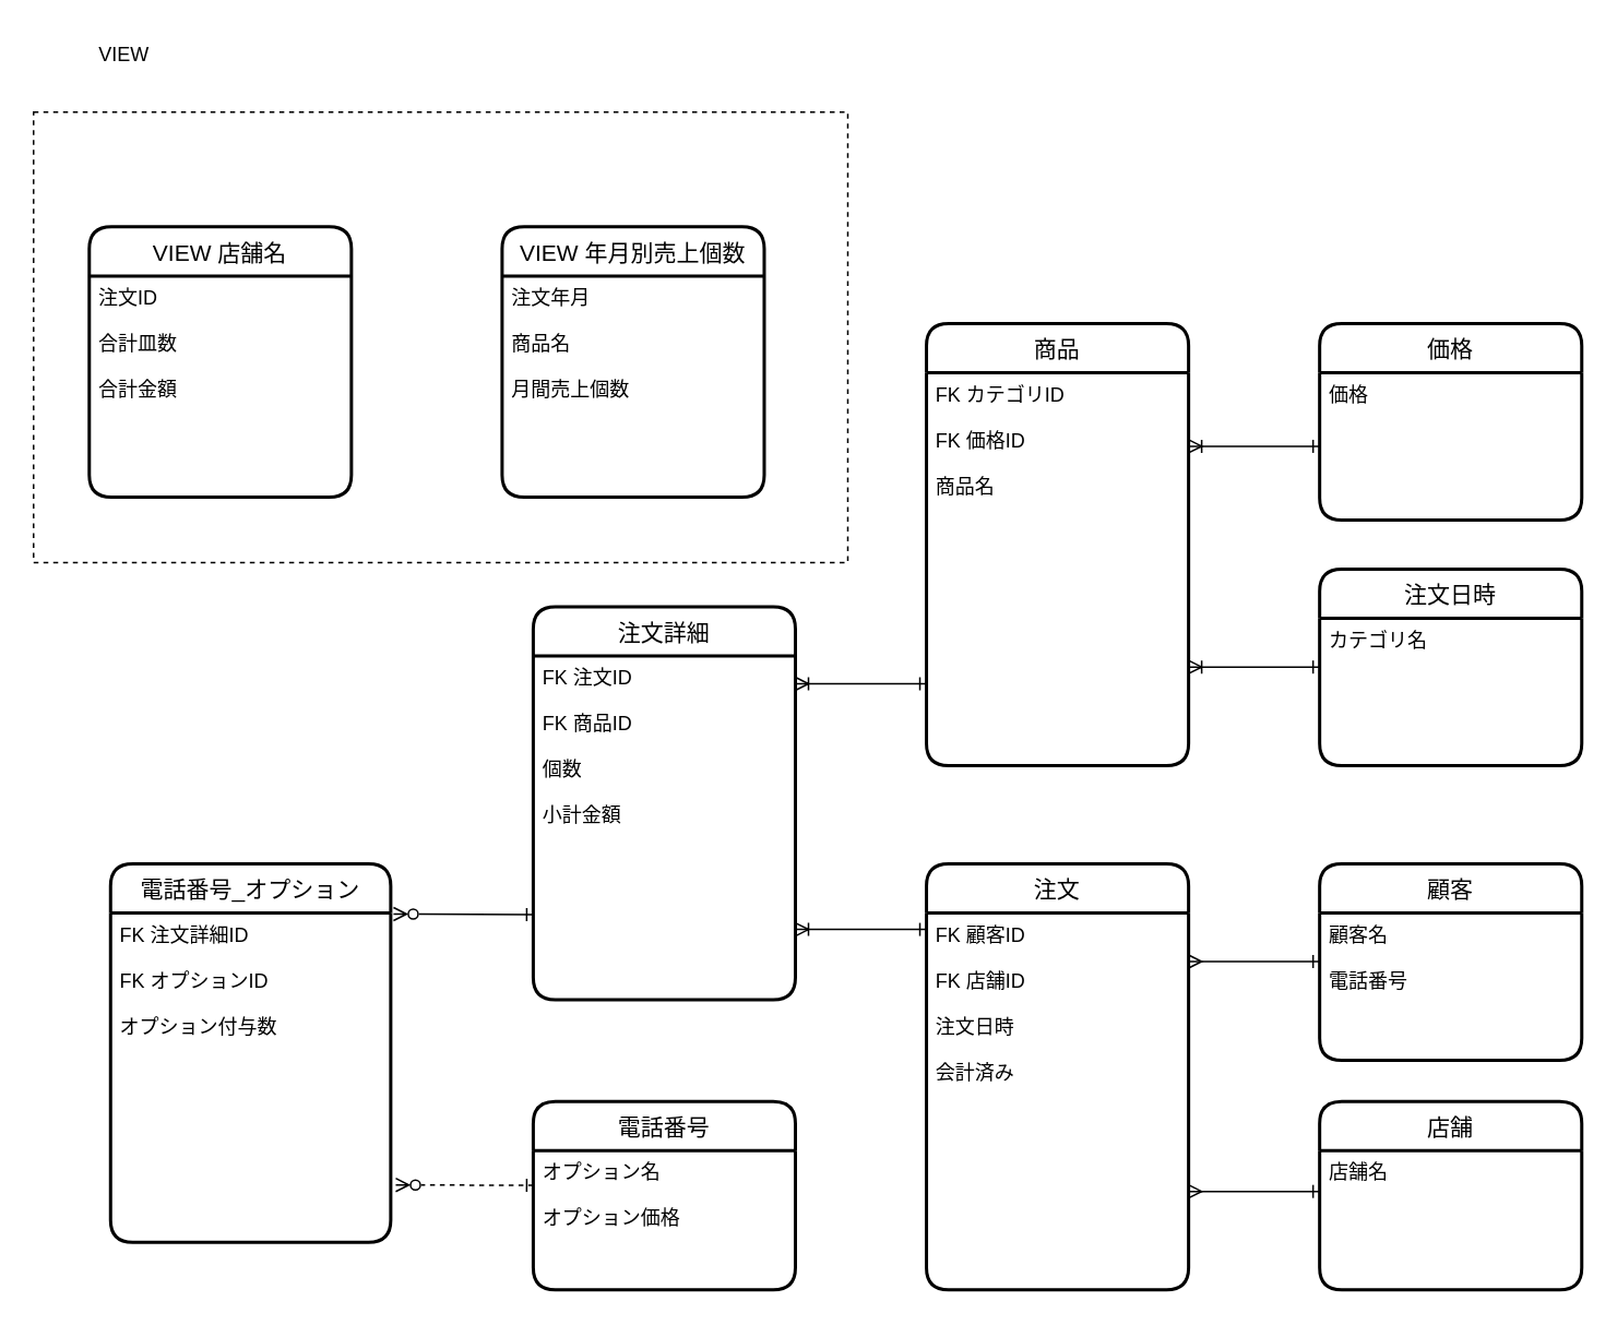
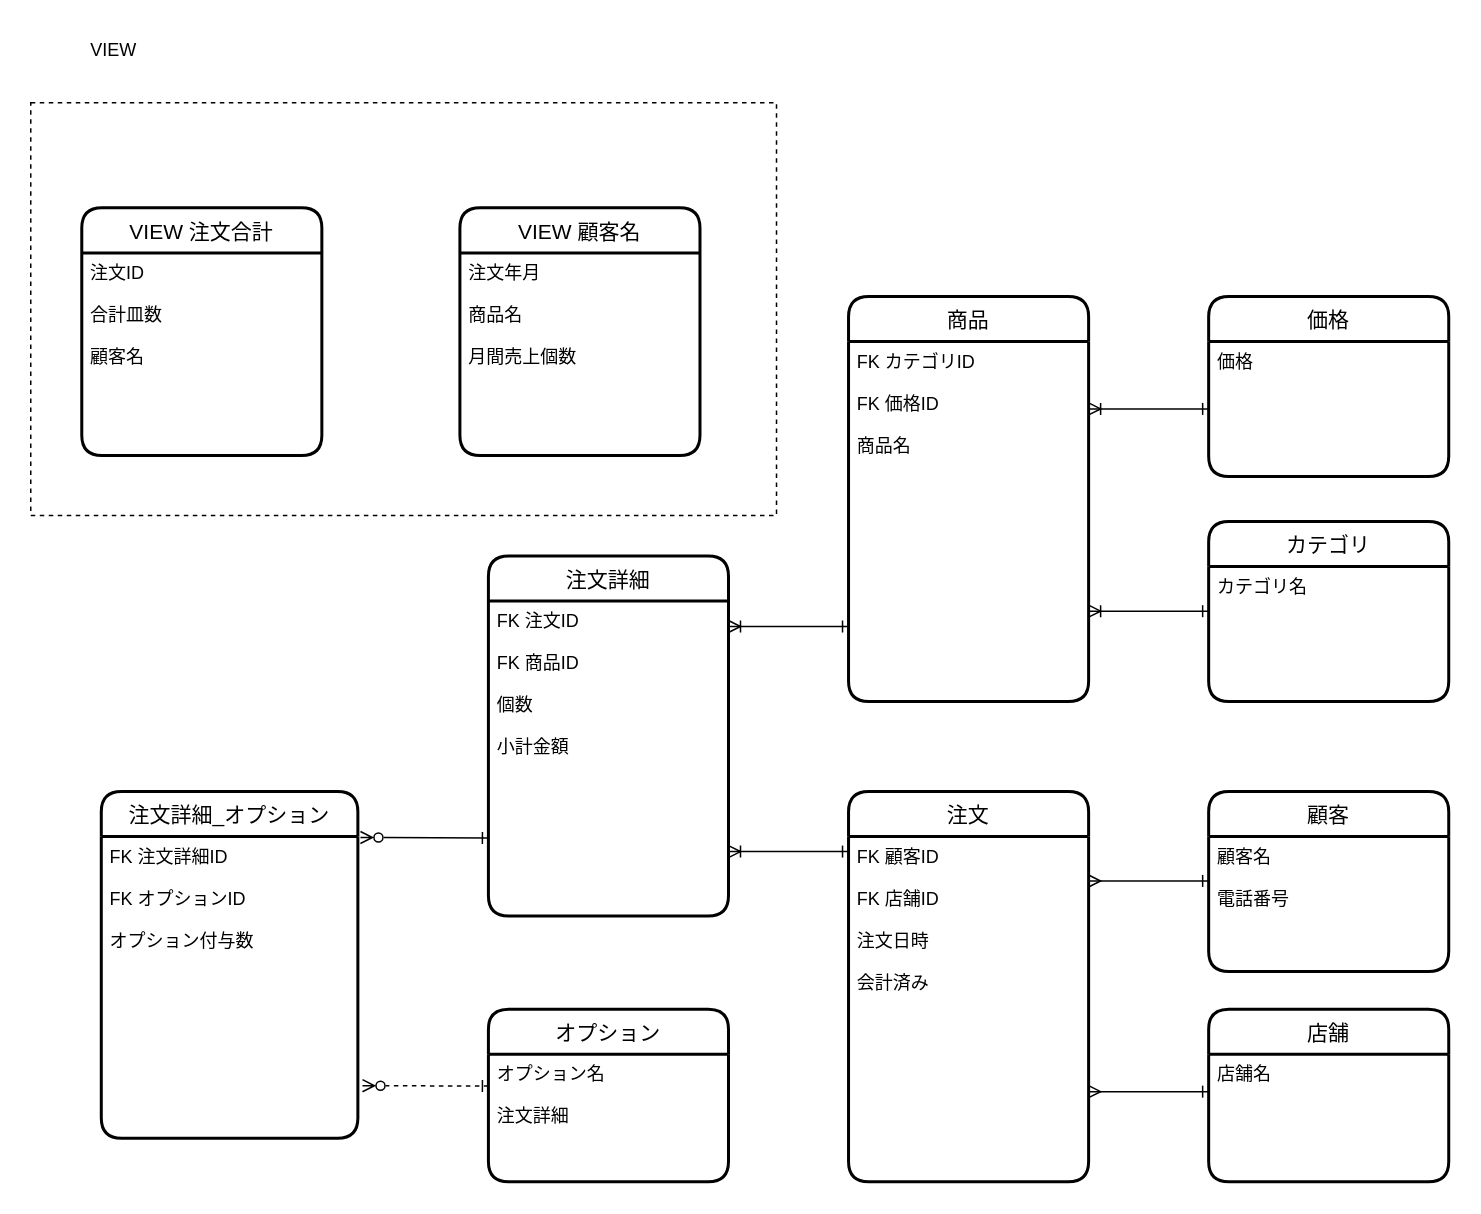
- <mxCell id="18" value="VIEW 店舗名" style="swimlane;childLayout=stackLayout;horizontal=1;startSize=30;horizontalStack=0;rounded=1;fontSize=14;fontStyle=0;strokeWidth=2;resizeParent=0;resizeLast=1;shadow=0;dashed=0;align=center;" parent="1" vertex="1"><mxGeometry x="54" y="138" width="160" height="165" as="geometry" /></mxCell>
+ <mxCell id="18" value="VIEW 注文合計" style="swimlane;childLayout=stackLayout;horizontal=1;startSize=30;horizontalStack=0;rounded=1;fontSize=14;fontStyle=0;strokeWidth=2;resizeParent=0;resizeLast=1;shadow=0;dashed=0;align=center;" parent="1" vertex="1"><mxGeometry x="54" y="138" width="160" height="165" as="geometry" /></mxCell>
- <mxCell id="32" value="VIEW 年月別売上個数" style="swimlane;childLayout=stackLayout;horizontal=1;startSize=30;horizontalStack=0;rounded=1;fontSize=14;fontStyle=0;strokeWidth=2;resizeParent=0;resizeLast=1;shadow=0;dashed=0;align=center;" vertex="1" parent="1"><mxGeometry x="306" y="138" width="160" height="165" as="geometry" /></mxCell>
+ <mxCell id="32" value="VIEW 顧客名" style="swimlane;childLayout=stackLayout;horizontal=1;startSize=30;horizontalStack=0;rounded=1;fontSize=14;fontStyle=0;strokeWidth=2;resizeParent=0;resizeLast=1;shadow=0;dashed=0;align=center;" vertex="1" parent="1"><mxGeometry x="306" y="138" width="160" height="165" as="geometry" /></mxCell>
- <mxCell id="19" value="注文ID&#10;&#10;合計皿数&#10;&#10;合計金額" style="align=left;strokeColor=none;fillColor=none;spacingLeft=4;fontSize=12;verticalAlign=top;resizable=0;rotatable=0;part=1;" parent="18" vertex="1"><mxGeometry y="30" width="160" height="135" as="geometry" /></mxCell>
+ <mxCell id="19" value="注文ID&#10;&#10;合計皿数&#10;&#10;顧客名" style="align=left;strokeColor=none;fillColor=none;spacingLeft=4;fontSize=12;verticalAlign=top;resizable=0;rotatable=0;part=1;" parent="18" vertex="1"><mxGeometry y="30" width="160" height="135" as="geometry" /></mxCell>
- <mxCell id="10" value="注文日時" style="swimlane;childLayout=stackLayout;horizontal=1;startSize=30;horizontalStack=0;rounded=1;fontSize=14;fontStyle=0;strokeWidth=2;resizeParent=0;resizeLast=1;shadow=0;dashed=0;align=center;" parent="1" vertex="1"><mxGeometry x="805" y="347" width="160" height="120" as="geometry" /></mxCell>
+ <mxCell id="10" value="カテゴリ" style="swimlane;childLayout=stackLayout;horizontal=1;startSize=30;horizontalStack=0;rounded=1;fontSize=14;fontStyle=0;strokeWidth=2;resizeParent=0;resizeLast=1;shadow=0;dashed=0;align=center;" parent="1" vertex="1"><mxGeometry x="805" y="347" width="160" height="120" as="geometry" /></mxCell>
- <mxCell id="28" value="電話番号_オプション" style="swimlane;childLayout=stackLayout;horizontal=1;startSize=30;horizontalStack=0;rounded=1;fontSize=14;fontStyle=0;strokeWidth=2;resizeParent=0;resizeLast=1;shadow=0;dashed=0;align=center;" parent="1" vertex="1"><mxGeometry x="67" y="527" width="171" height="231" as="geometry" /></mxCell>
+ <mxCell id="28" value="注文詳細_オプション" style="swimlane;childLayout=stackLayout;horizontal=1;startSize=30;horizontalStack=0;rounded=1;fontSize=14;fontStyle=0;strokeWidth=2;resizeParent=0;resizeLast=1;shadow=0;dashed=0;align=center;" parent="1" vertex="1"><mxGeometry x="67" y="527" width="171" height="231" as="geometry" /></mxCell>
- <mxCell id="26" value="電話番号" style="swimlane;childLayout=stackLayout;horizontal=1;startSize=30;horizontalStack=0;rounded=1;fontSize=14;fontStyle=0;strokeWidth=2;resizeParent=0;resizeLast=1;shadow=0;dashed=0;align=center;" parent="1" vertex="1"><mxGeometry x="325" y="672" width="160" height="115" as="geometry" /></mxCell>
+ <mxCell id="26" value="オプション" style="swimlane;childLayout=stackLayout;horizontal=1;startSize=30;horizontalStack=0;rounded=1;fontSize=14;fontStyle=0;strokeWidth=2;resizeParent=0;resizeLast=1;shadow=0;dashed=0;align=center;" parent="1" vertex="1"><mxGeometry x="325" y="672" width="160" height="115" as="geometry" /></mxCell>
- <mxCell id="27" value="オプション名&#10;&#10;オプション価格" style="align=left;strokeColor=none;fillColor=none;spacingLeft=4;fontSize=12;verticalAlign=top;resizable=0;rotatable=0;part=1;" parent="26" vertex="1"><mxGeometry y="30" width="160" height="85" as="geometry" /></mxCell>
+ <mxCell id="27" value="オプション名&#10;&#10;注文詳細" style="align=left;strokeColor=none;fillColor=none;spacingLeft=4;fontSize=12;verticalAlign=top;resizable=0;rotatable=0;part=1;" parent="26" vertex="1"><mxGeometry y="30" width="160" height="85" as="geometry" /></mxCell>
